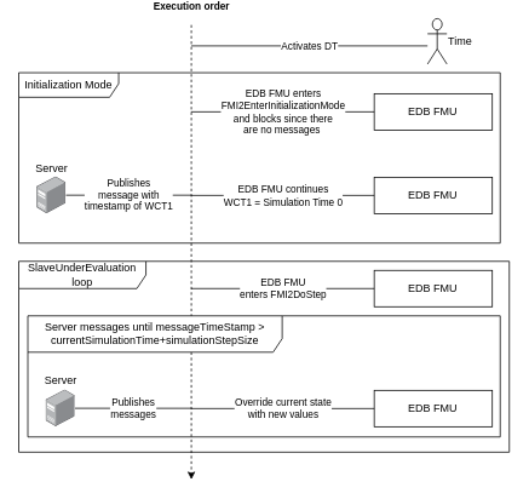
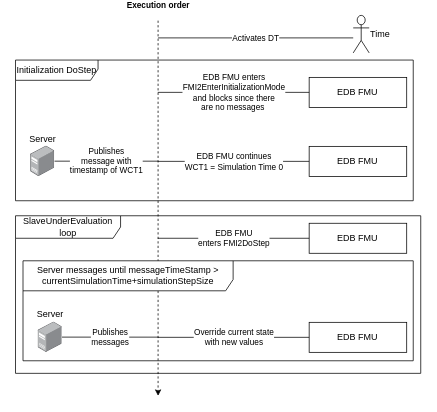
- <mxCell id="5" value="Initialization Mode" style="shape=umlFrame;whiteSpace=wrap;html=1;align=center;width=110;height=27;" parent="1" vertex="1"><mxGeometry x="20" y="79.53" width="530" height="187.47" as="geometry" /></mxCell>
+ <mxCell id="5" value="Initialization DoStep" style="shape=umlFrame;whiteSpace=wrap;html=1;align=center;width=110;height=27;" parent="1" vertex="1"><mxGeometry x="20" y="79.53" width="530" height="187.47" as="geometry" /></mxCell>
